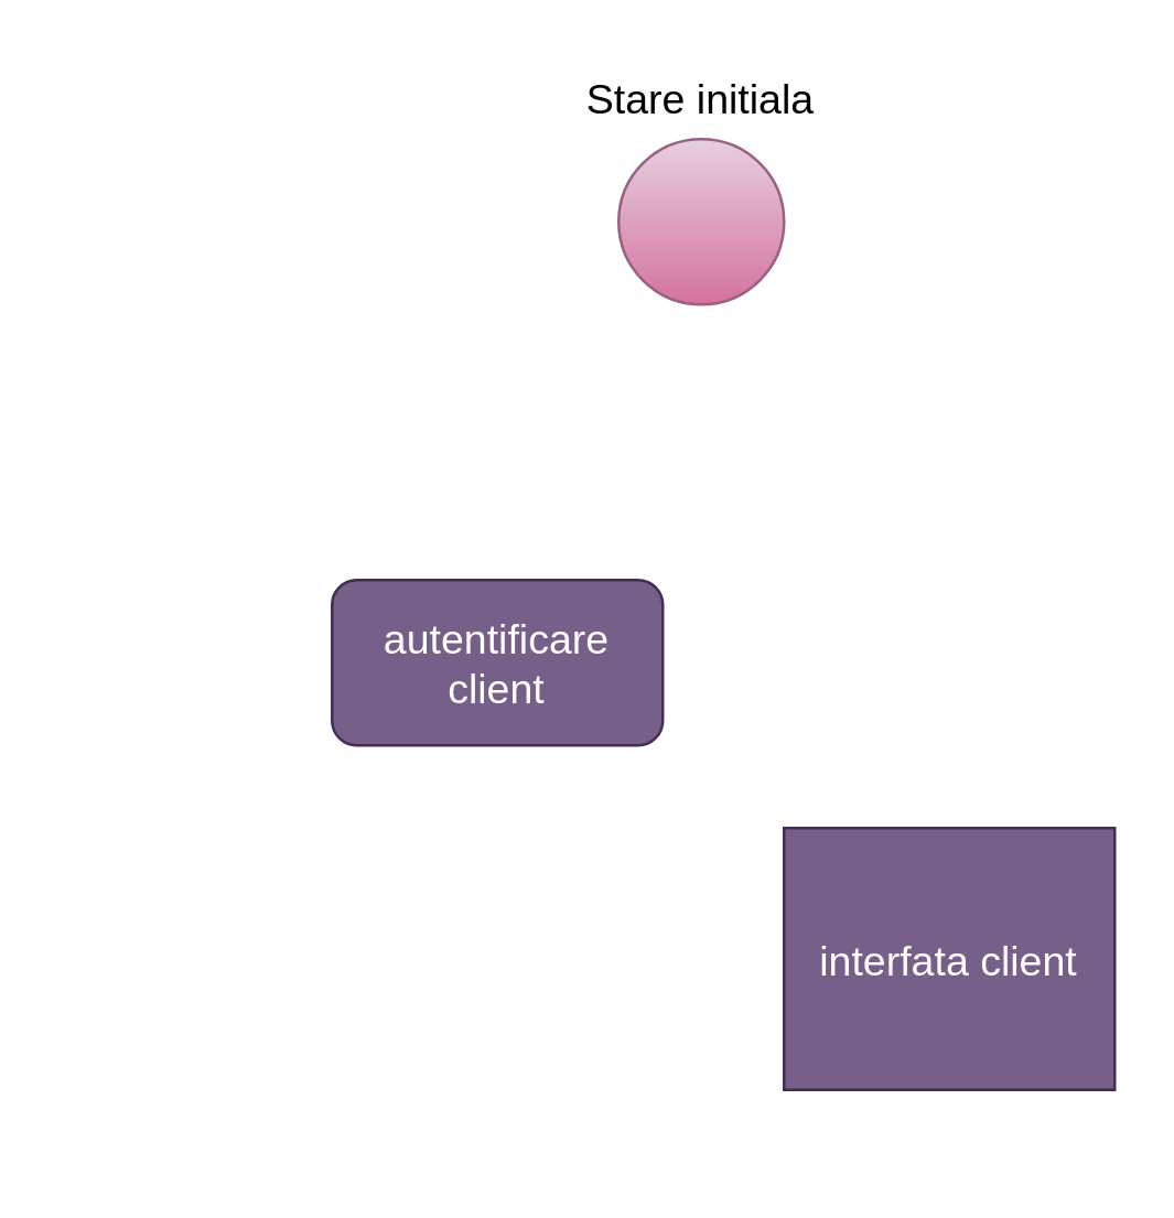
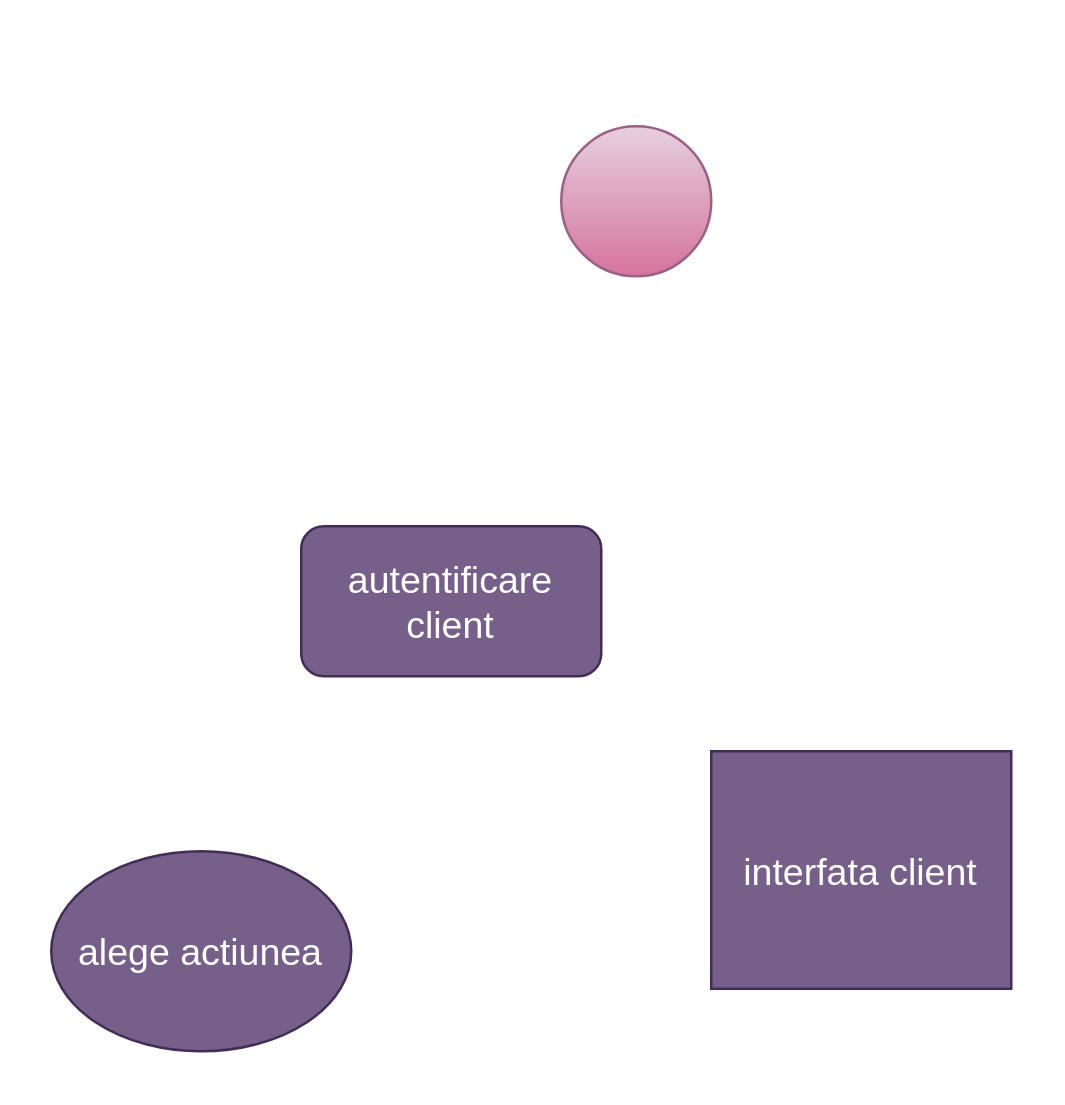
- <mxCell id="3" value="&lt;font style=&quot;font-size: 15px;&quot;&gt;Stare initiala&lt;/font&gt;" style="text;html=1;strokeColor=none;fillColor=none;align=center;verticalAlign=middle;whiteSpace=wrap;rounded=0;fillStyle=solid;" parent="1" vertex="1"><mxGeometry x="189" width="130" height="30" as="geometry" y="20" /></mxCell>
+ <mxCell id="4" value="alege actiunea" style="ellipse;whiteSpace=wrap;html=1;fontSize=15;fillColor=#76608a;fontColor=#ffffff;strokeColor=#432D57;" vertex="1" parent="1"><mxGeometry x="20" y="340" width="120" height="80" as="geometry" /></mxCell>
